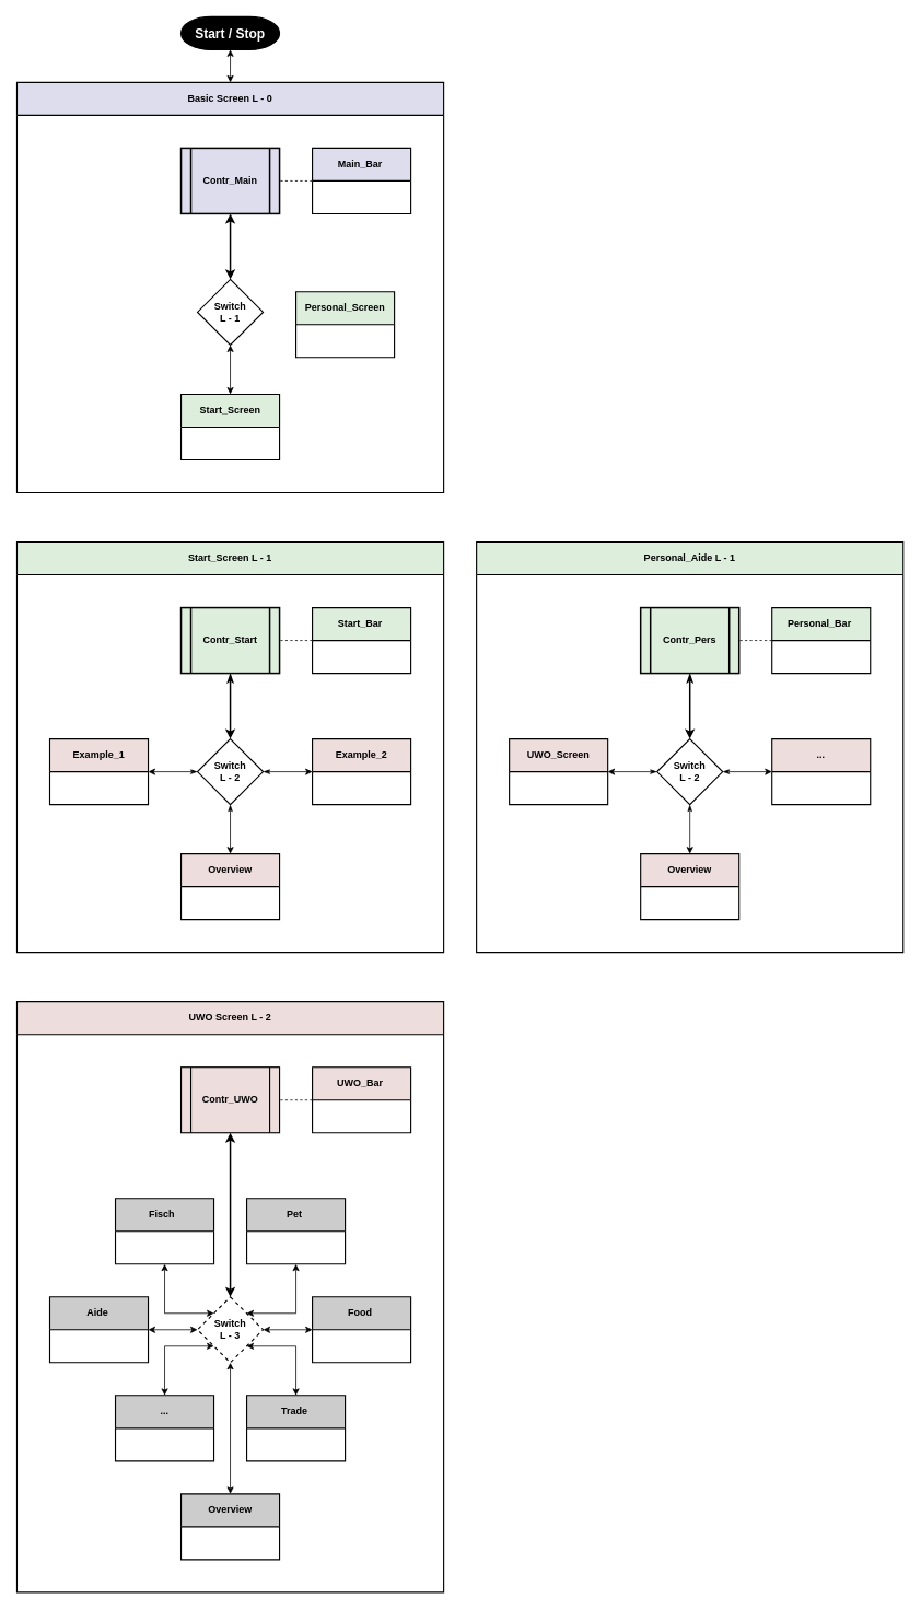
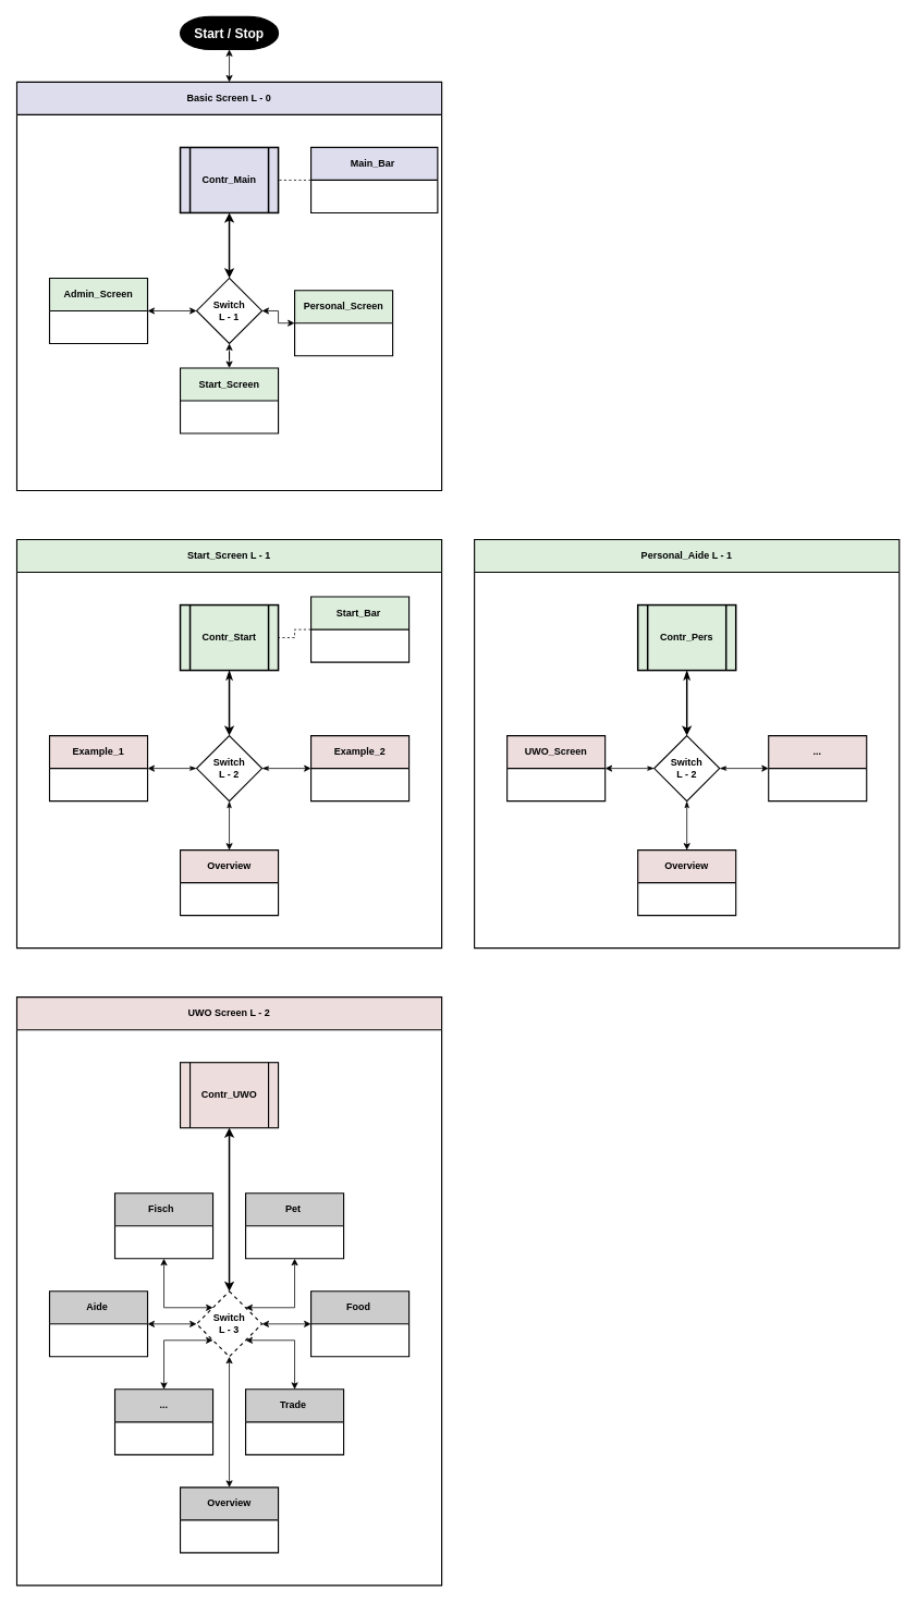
- <mxCell id="8" value="Main_Bar&amp;nbsp;" style="swimlane;whiteSpace=wrap;html=1;startSize=40;strokeWidth=1.5;fillColor=#DDDDEE;" vertex="1" parent="2"><mxGeometry x="360" y="80" width="120" height="80" as="geometry" /></mxCell>
+ <mxCell id="8" value="Main_Bar&amp;nbsp;" style="swimlane;whiteSpace=wrap;html=1;startSize=40;strokeWidth=1.5;fillColor=#DDDDEE;" vertex="1" parent="2"><mxGeometry x="360" y="80" width="155" height="80" as="geometry" /></mxCell>
+ <mxCell id="13" value="Admin_Screen" style="swimlane;whiteSpace=wrap;html=1;startSize=40;strokeWidth=1.5;fillColor=#DDEEDD;" vertex="1" parent="2"><mxGeometry x="40" y="240" width="120" height="80" as="geometry" /></mxCell>
+ <mxCell id="11" style="edgeStyle=orthogonalEdgeStyle;rounded=0;orthogonalLoop=1;jettySize=auto;html=1;entryX=1;entryY=0.5;entryDx=0;entryDy=0;strokeWidth=1;startArrow=classic;startFill=1;endArrow=classic;endFill=1;" edge="1" parent="2" source="12" target="13"><mxGeometry relative="1" as="geometry" /></mxCell>
+ <mxCell id="9" style="edgeStyle=orthogonalEdgeStyle;rounded=0;orthogonalLoop=1;jettySize=auto;html=1;entryX=0;entryY=0.5;entryDx=0;entryDy=0;strokeWidth=1;startArrow=classic;startFill=1;endArrow=classic;endFill=1;" edge="1" parent="2" source="12" target="3"><mxGeometry relative="1" as="geometry" /></mxCell>
- <mxCell id="4" value="Start_Screen" style="swimlane;whiteSpace=wrap;html=1;startSize=40;strokeWidth=1.5;fillColor=#DDEEDD;" vertex="1" parent="2"><mxGeometry x="200" y="380" width="120" height="80" as="geometry" /></mxCell>
+ <mxCell id="4" value="Start_Screen" style="swimlane;whiteSpace=wrap;html=1;startSize=40;strokeWidth=1.5;fillColor=#DDEEDD;" vertex="1" parent="2"><mxGeometry x="200" y="350" width="120" height="80" as="geometry" /></mxCell>
- <mxCell id="41" value="Start_Bar&amp;nbsp;" style="swimlane;whiteSpace=wrap;html=1;startSize=40;strokeWidth=1.5;fontStyle=1;fillColor=#DDEEDD;" vertex="1" parent="36"><mxGeometry x="360" y="80" width="120" height="80" as="geometry" /></mxCell>
+ <mxCell id="41" value="Start_Bar&amp;nbsp;" style="swimlane;whiteSpace=wrap;html=1;startSize=40;strokeWidth=1.5;fontStyle=1;fillColor=#DDEEDD;" vertex="1" parent="36"><mxGeometry x="360" y="70" width="120" height="80" as="geometry" /></mxCell>
- <mxCell id="52" value="" style="edgeStyle=orthogonalEdgeStyle;rounded=0;orthogonalLoop=1;jettySize=auto;html=1;startArrow=none;startFill=0;dashed=1;endArrow=none;endFill=0;" edge="1" parent="48" source="53" target="51"><mxGeometry relative="1" as="geometry" /></mxCell>
- <mxCell id="53" value="Personal_Bar&amp;nbsp;" style="swimlane;whiteSpace=wrap;html=1;startSize=40;strokeWidth=1.5;fontStyle=1;fillColor=#DDEEDD;" vertex="1" parent="48"><mxGeometry x="360" y="80" width="120" height="80" as="geometry" /></mxCell>
- <mxCell id="19" value="" style="edgeStyle=orthogonalEdgeStyle;rounded=0;orthogonalLoop=1;jettySize=auto;html=1;startArrow=none;startFill=0;dashed=1;endArrow=none;endFill=0;" edge="1" parent="16" source="20" target="18"><mxGeometry relative="1" as="geometry" /></mxCell>
- <mxCell id="20" value="UWO_Bar&amp;nbsp;" style="swimlane;whiteSpace=wrap;html=1;startSize=40;strokeWidth=1.5;fillColor=#EEDDDD;" vertex="1" parent="16"><mxGeometry x="360" y="80" width="120" height="80" as="geometry" /></mxCell>
